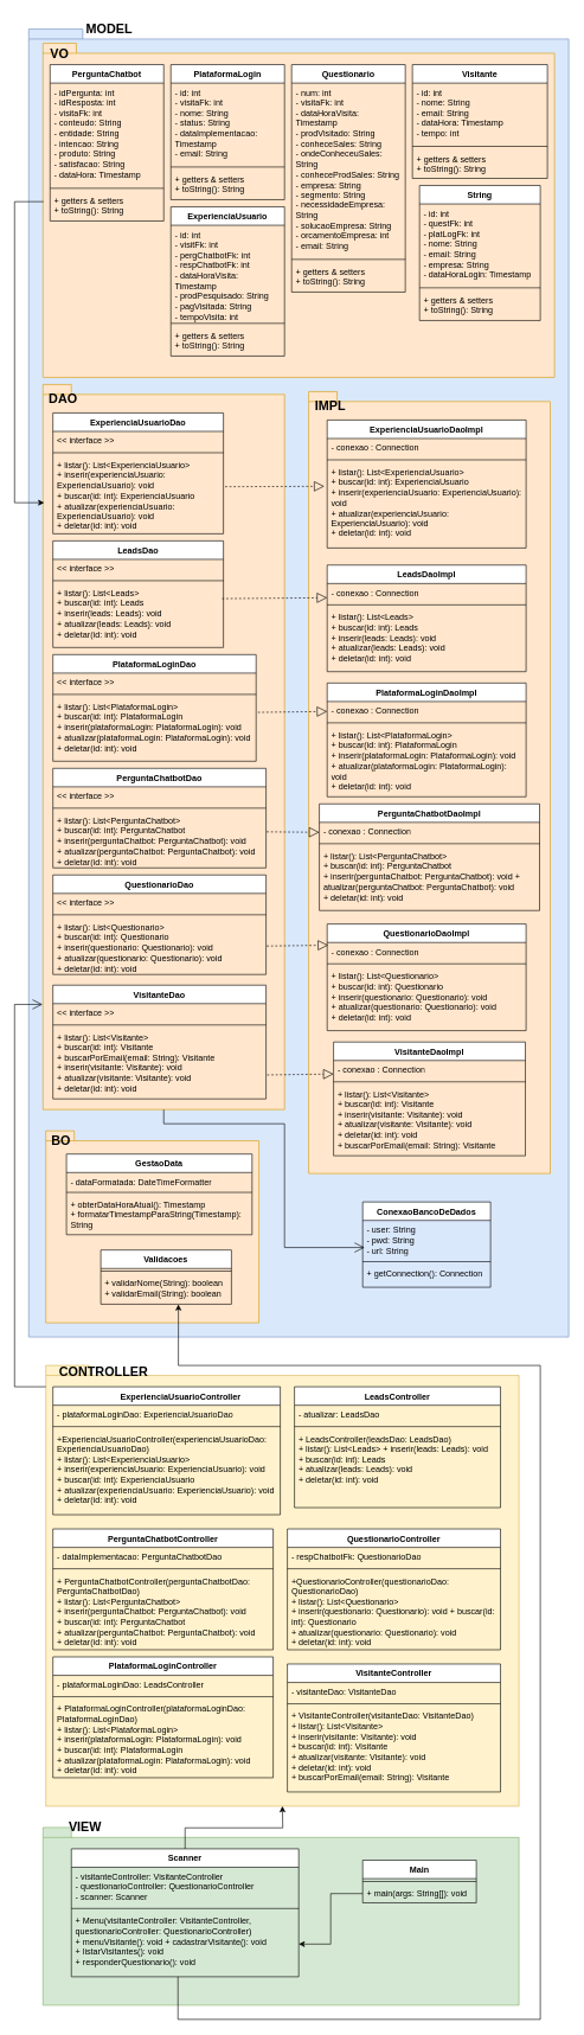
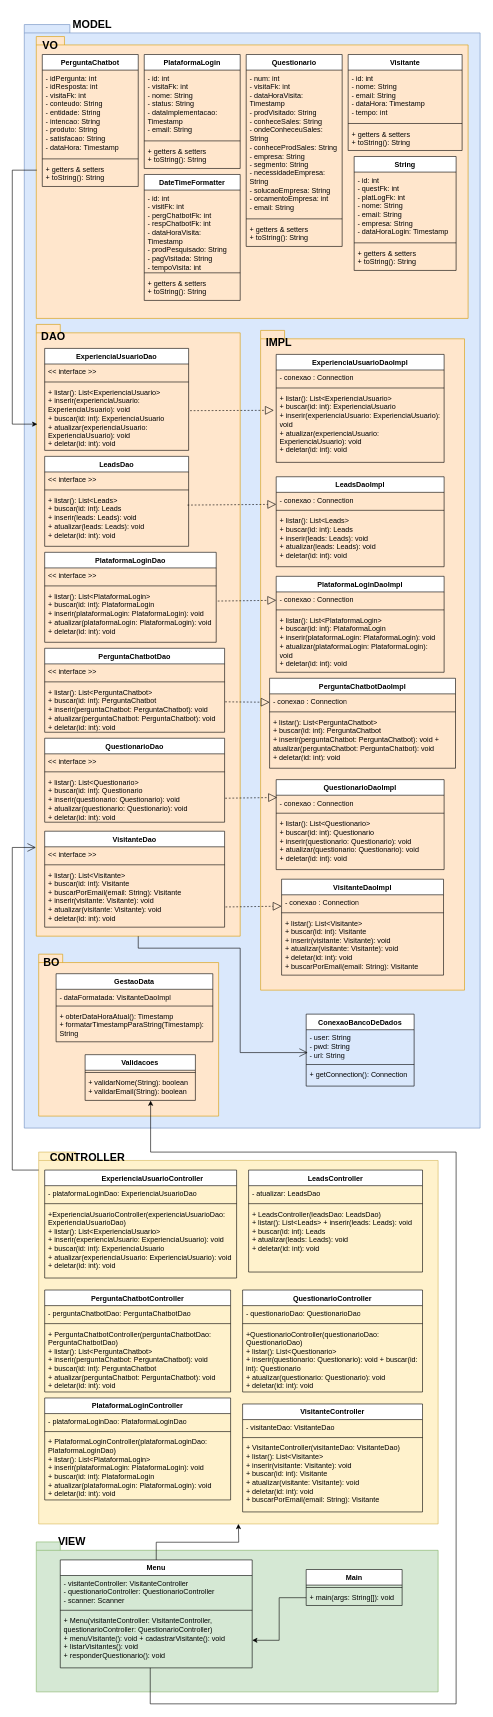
- <mxCell id="73" value="ExperienciaUsuario" style="swimlane;fontStyle=1;align=center;verticalAlign=top;childLayout=stackLayout;horizontal=1;startSize=26;horizontalStack=0;resizeParent=1;resizeParentMax=0;resizeLast=0;collapsible=1;marginBottom=0;whiteSpace=wrap;html=1;" vertex="1" parent="1"><mxGeometry x="240" y="290" width="160" height="210" as="geometry" /></mxCell>
+ <mxCell id="73" value="DateTimeFormatter" style="swimlane;fontStyle=1;align=center;verticalAlign=top;childLayout=stackLayout;horizontal=1;startSize=26;horizontalStack=0;resizeParent=1;resizeParentMax=0;resizeLast=0;collapsible=1;marginBottom=0;whiteSpace=wrap;html=1;" vertex="1" parent="1"><mxGeometry x="240" y="290" width="160" height="210" as="geometry" /></mxCell>
- <mxCell id="50" value="- dataFormatada: DateTimeFormatter" style="text;strokeColor=none;fillColor=none;align=left;verticalAlign=top;spacingLeft=4;spacingRight=4;overflow=hidden;rotatable=0;points=[[0,0.5],[1,0.5]];portConstraint=eastwest;whiteSpace=wrap;html=1;" vertex="1" parent="49"><mxGeometry y="26" width="261.29" height="24.207" as="geometry" /></mxCell>
+ <mxCell id="50" value="- dataFormatada: VisitanteDaoImpl" style="text;strokeColor=none;fillColor=none;align=left;verticalAlign=top;spacingLeft=4;spacingRight=4;overflow=hidden;rotatable=0;points=[[0,0.5],[1,0.5]];portConstraint=eastwest;whiteSpace=wrap;html=1;" vertex="1" parent="49"><mxGeometry y="26" width="261.29" height="24.207" as="geometry" /></mxCell>
- <mxCell id="14" value="- dataImplementacao: PerguntaChatbotDao" style="text;strokeColor=none;fillColor=none;align=left;verticalAlign=top;spacingLeft=4;spacingRight=4;overflow=hidden;rotatable=0;points=[[0,0.5],[1,0.5]];portConstraint=eastwest;whiteSpace=wrap;html=1;" vertex="1" parent="13"><mxGeometry y="26" width="310" height="26" as="geometry" /></mxCell>
+ <mxCell id="14" value="- perguntaChatbotDao: PerguntaChatbotDao" style="text;strokeColor=none;fillColor=none;align=left;verticalAlign=top;spacingLeft=4;spacingRight=4;overflow=hidden;rotatable=0;points=[[0,0.5],[1,0.5]];portConstraint=eastwest;whiteSpace=wrap;html=1;" vertex="1" parent="13"><mxGeometry y="26" width="310" height="26" as="geometry" /></mxCell>
- <mxCell id="18" value="- respChatbotFk: QuestionarioDao" style="text;strokeColor=none;fillColor=none;align=left;verticalAlign=top;spacingLeft=4;spacingRight=4;overflow=hidden;rotatable=0;points=[[0,0.5],[1,0.5]];portConstraint=eastwest;whiteSpace=wrap;html=1;" vertex="1" parent="17"><mxGeometry y="26" width="300" height="26" as="geometry" /></mxCell>
+ <mxCell id="18" value="- questionarioDao: QuestionarioDao" style="text;strokeColor=none;fillColor=none;align=left;verticalAlign=top;spacingLeft=4;spacingRight=4;overflow=hidden;rotatable=0;points=[[0,0.5],[1,0.5]];portConstraint=eastwest;whiteSpace=wrap;html=1;" vertex="1" parent="17"><mxGeometry y="26" width="300" height="26" as="geometry" /></mxCell>
- <mxCell id="22" value="- plataformaLoginDao: LeadsController" style="text;strokeColor=none;fillColor=none;align=left;verticalAlign=top;spacingLeft=4;spacingRight=4;overflow=hidden;rotatable=0;points=[[0,0.5],[1,0.5]];portConstraint=eastwest;whiteSpace=wrap;html=1;" vertex="1" parent="21"><mxGeometry y="26" width="310" height="26" as="geometry" /></mxCell>
+ <mxCell id="22" value="- plataformaLoginDao: PlataformaLoginDao" style="text;strokeColor=none;fillColor=none;align=left;verticalAlign=top;spacingLeft=4;spacingRight=4;overflow=hidden;rotatable=0;points=[[0,0.5],[1,0.5]];portConstraint=eastwest;whiteSpace=wrap;html=1;" vertex="1" parent="21"><mxGeometry y="26" width="310" height="26" as="geometry" /></mxCell>
- <mxCell id="38" value="Scanner" style="swimlane;fontStyle=1;align=center;verticalAlign=top;childLayout=stackLayout;horizontal=1;startSize=26;horizontalStack=0;resizeParent=1;resizeParentMax=0;resizeLast=0;collapsible=1;marginBottom=0;whiteSpace=wrap;html=1;" vertex="1" parent="1"><mxGeometry x="100" y="2600" width="320" height="180" as="geometry" /></mxCell>
+ <mxCell id="38" value="Menu" style="swimlane;fontStyle=1;align=center;verticalAlign=top;childLayout=stackLayout;horizontal=1;startSize=26;horizontalStack=0;resizeParent=1;resizeParentMax=0;resizeLast=0;collapsible=1;marginBottom=0;whiteSpace=wrap;html=1;" vertex="1" parent="1"><mxGeometry x="100" y="2600" width="320" height="180" as="geometry" /></mxCell>
